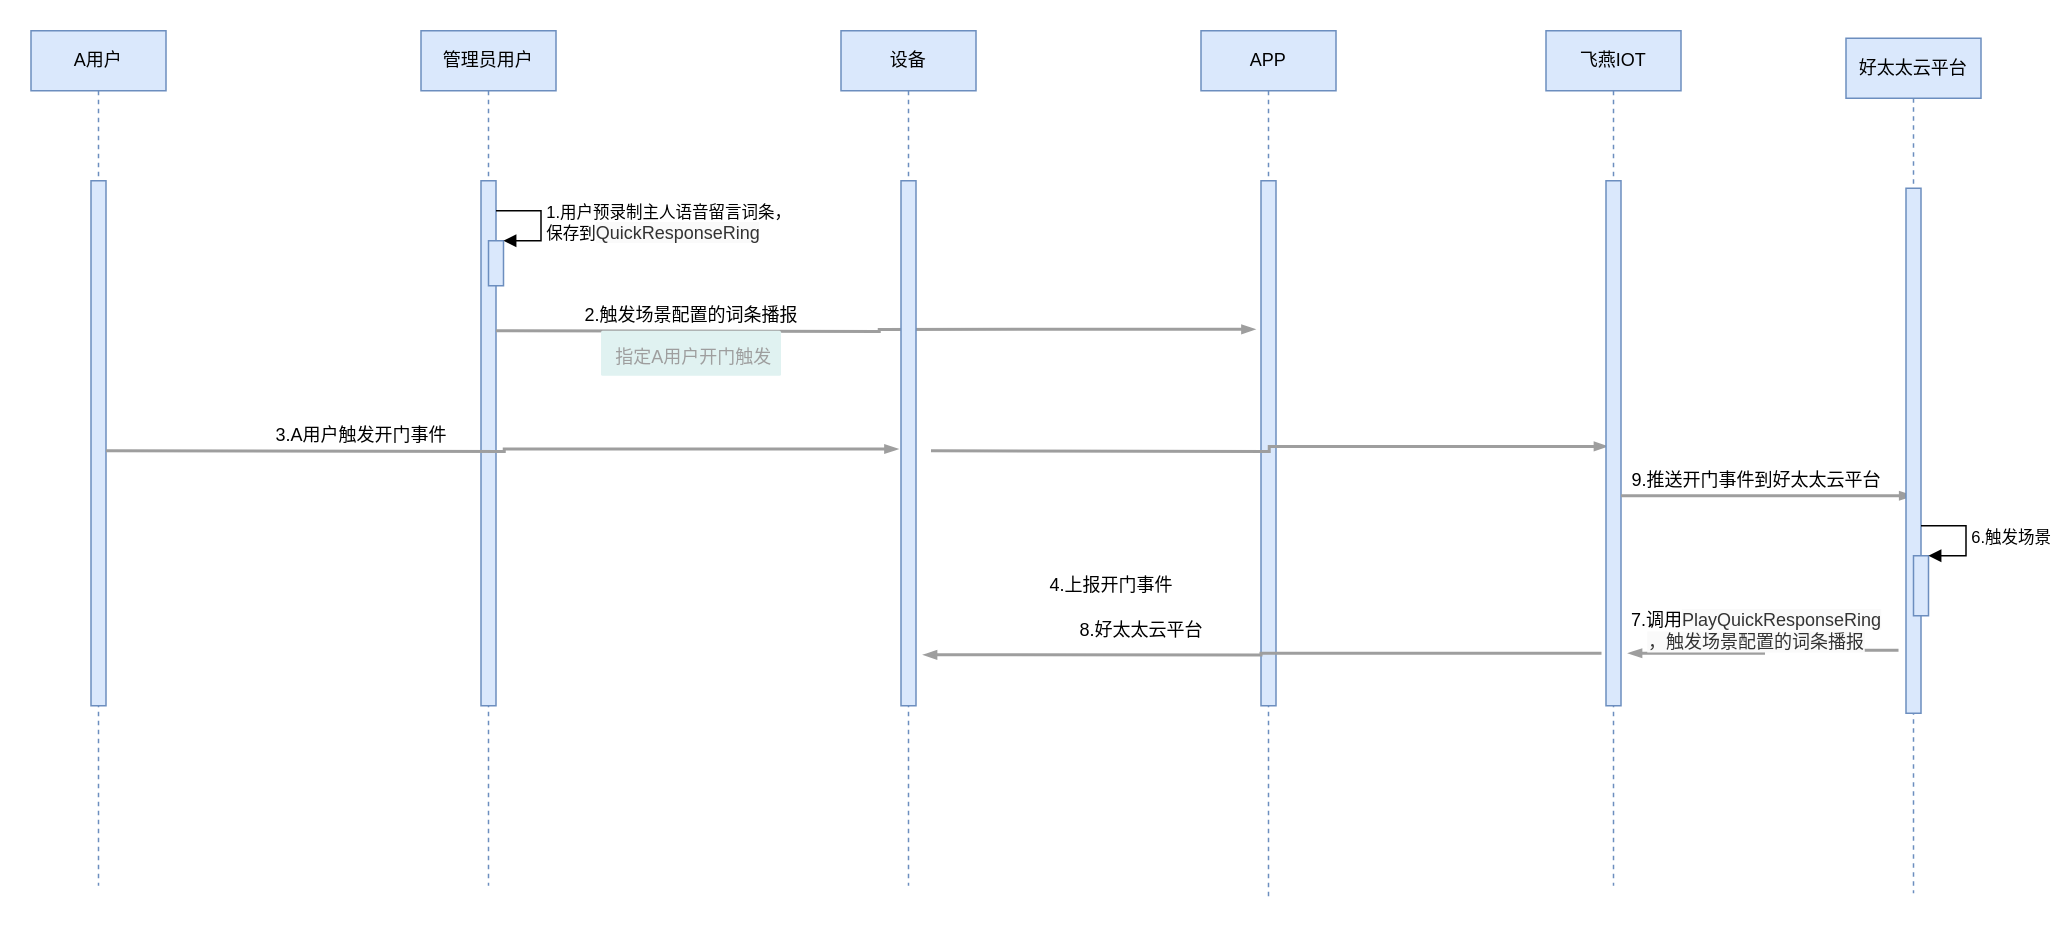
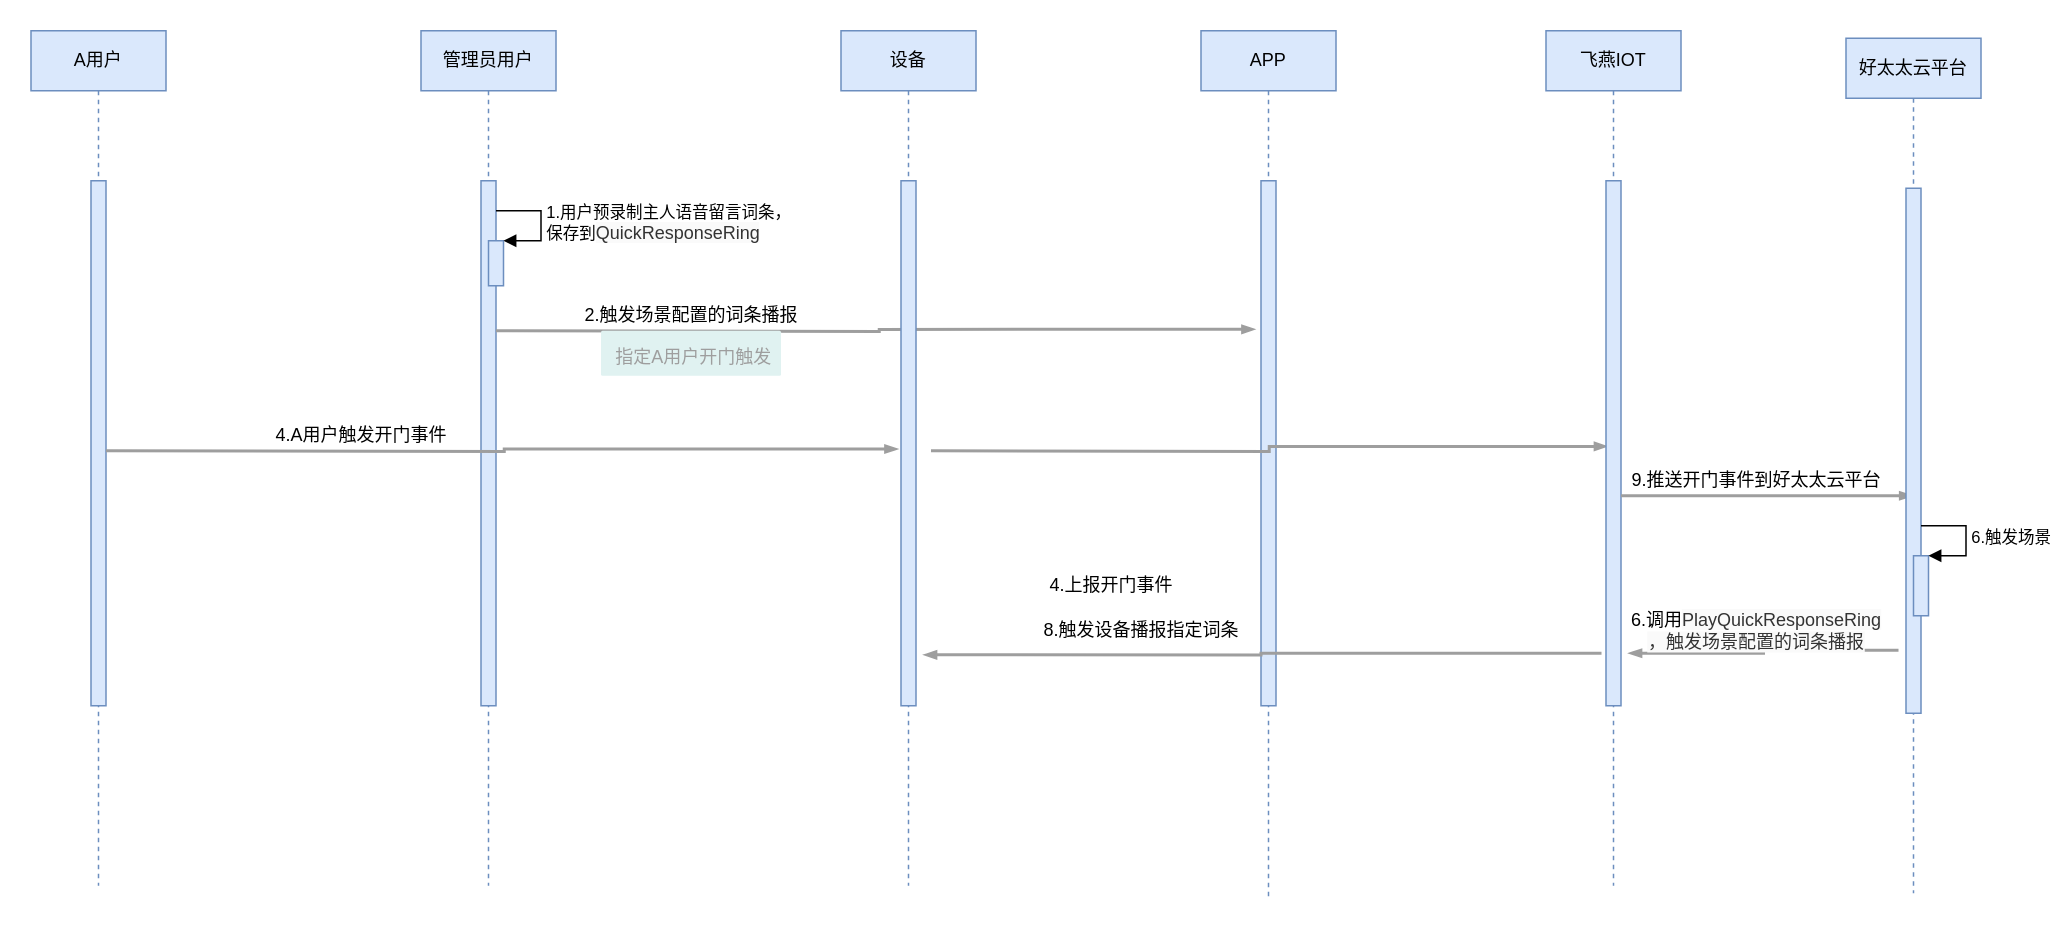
- <mxCell id="18" value="3.A用户触发开门事件" style="text;html=1;align=center;verticalAlign=middle;resizable=0;points=[];autosize=1;strokeColor=none;fillColor=none;" parent="1" vertex="1"><mxGeometry x="175" y="280" width="130" height="20" as="geometry" /></mxCell>
+ <mxCell id="18" value="4.A用户触发开门事件" style="text;html=1;align=center;verticalAlign=middle;resizable=0;points=[];autosize=1;strokeColor=none;fillColor=none;" parent="1" vertex="1"><mxGeometry x="175" y="280" width="130" height="20" as="geometry" /></mxCell>
- <mxCell id="31" value="8.好太太云平台" style="text;html=1;align=center;verticalAlign=middle;resizable=0;points=[];autosize=1;strokeColor=none;fillColor=none;" parent="1" vertex="1"><mxGeometry x="685" y="410" width="150" height="20" as="geometry" /></mxCell>
+ <mxCell id="31" value="8.触发设备播报指定词条" style="text;html=1;align=center;verticalAlign=middle;resizable=0;points=[];autosize=1;strokeColor=none;fillColor=none;" parent="1" vertex="1"><mxGeometry x="685" y="410" width="150" height="20" as="geometry" /></mxCell>
- <mxCell id="29" value="7.调用&lt;span style=&quot;color: rgb(51 , 51 , 51) ; font-family: , &amp;#34;blinkmacsystemfont&amp;#34; , &amp;#34;segoe ui&amp;#34; , &amp;#34;pingfang sc&amp;#34; , &amp;#34;hiragino sans gb&amp;#34; , &amp;#34;microsoft yahei&amp;#34; , &amp;#34;helvetica neue&amp;#34; , &amp;#34;helvetica&amp;#34; , &amp;#34;arial&amp;#34; , &amp;#34;simsun&amp;#34; , sans-serif ; background-color: rgb(250 , 250 , 250)&quot;&gt;PlayQuickResponseRing&lt;br&gt;，触发场景配置的词条播报&lt;br&gt;&lt;/span&gt;" style="text;html=1;align=center;verticalAlign=middle;resizable=0;points=[];autosize=1;strokeColor=none;fillColor=none;" parent="1" vertex="1"><mxGeometry x="1080" y="405" width="180" height="30" as="geometry" /></mxCell>
+ <mxCell id="29" value="6.调用&lt;span style=&quot;color: rgb(51 , 51 , 51) ; font-family: , &amp;#34;blinkmacsystemfont&amp;#34; , &amp;#34;segoe ui&amp;#34; , &amp;#34;pingfang sc&amp;#34; , &amp;#34;hiragino sans gb&amp;#34; , &amp;#34;microsoft yahei&amp;#34; , &amp;#34;helvetica neue&amp;#34; , &amp;#34;helvetica&amp;#34; , &amp;#34;arial&amp;#34; , &amp;#34;simsun&amp;#34; , sans-serif ; background-color: rgb(250 , 250 , 250)&quot;&gt;PlayQuickResponseRing&lt;br&gt;，触发场景配置的词条播报&lt;br&gt;&lt;/span&gt;" style="text;html=1;align=center;verticalAlign=middle;resizable=0;points=[];autosize=1;strokeColor=none;fillColor=none;" parent="1" vertex="1"><mxGeometry x="1080" y="405" width="180" height="30" as="geometry" /></mxCell>
